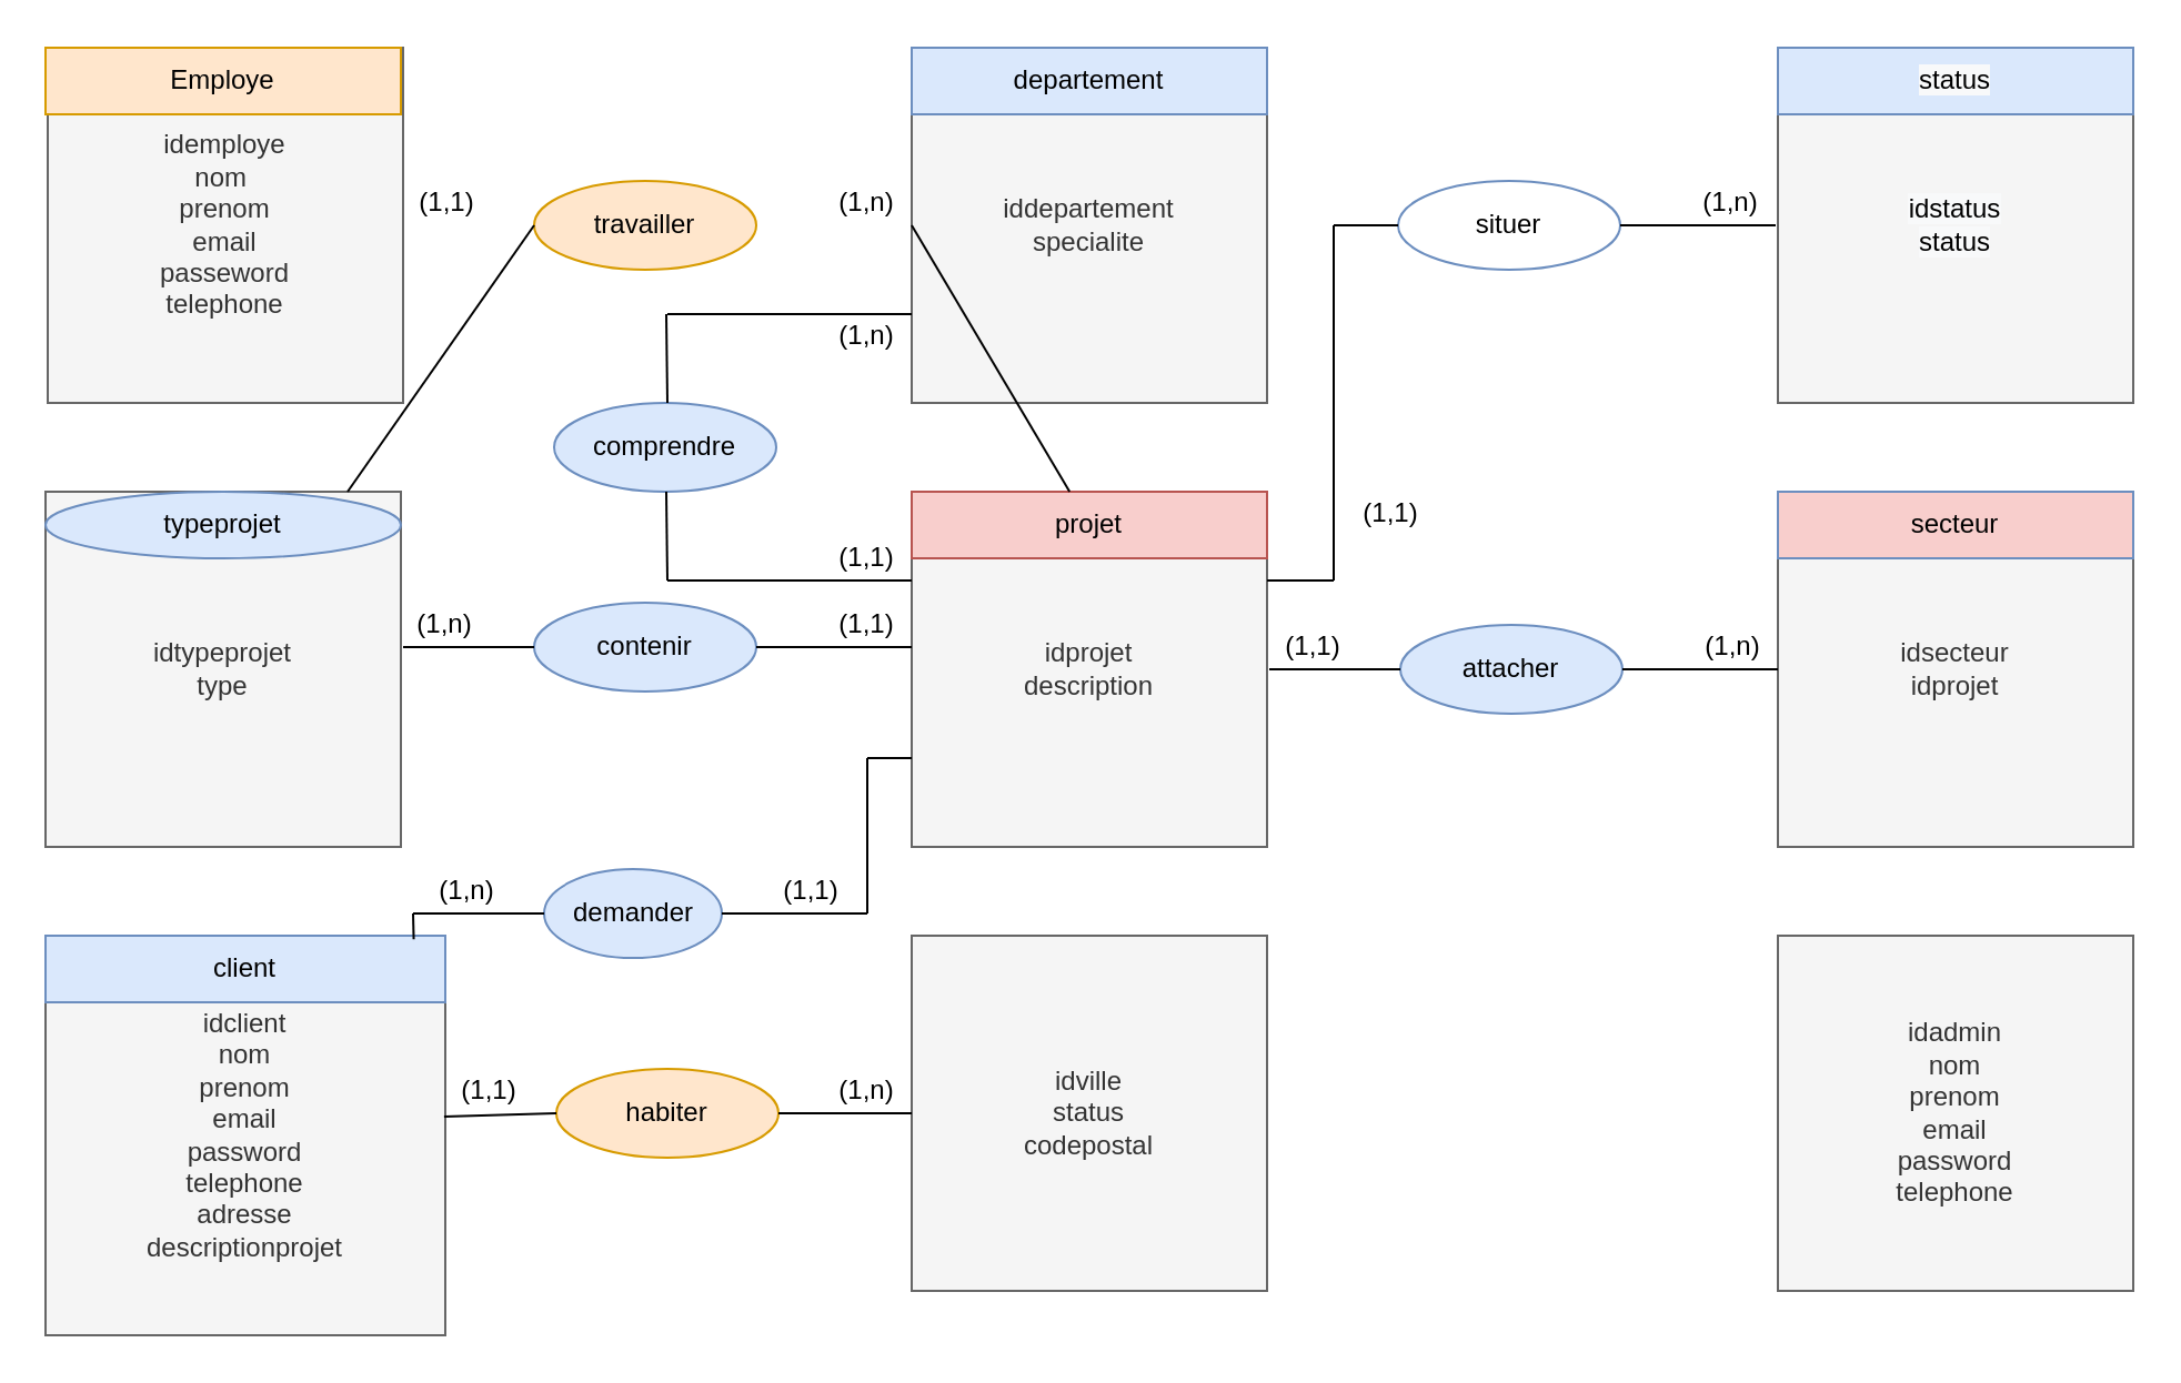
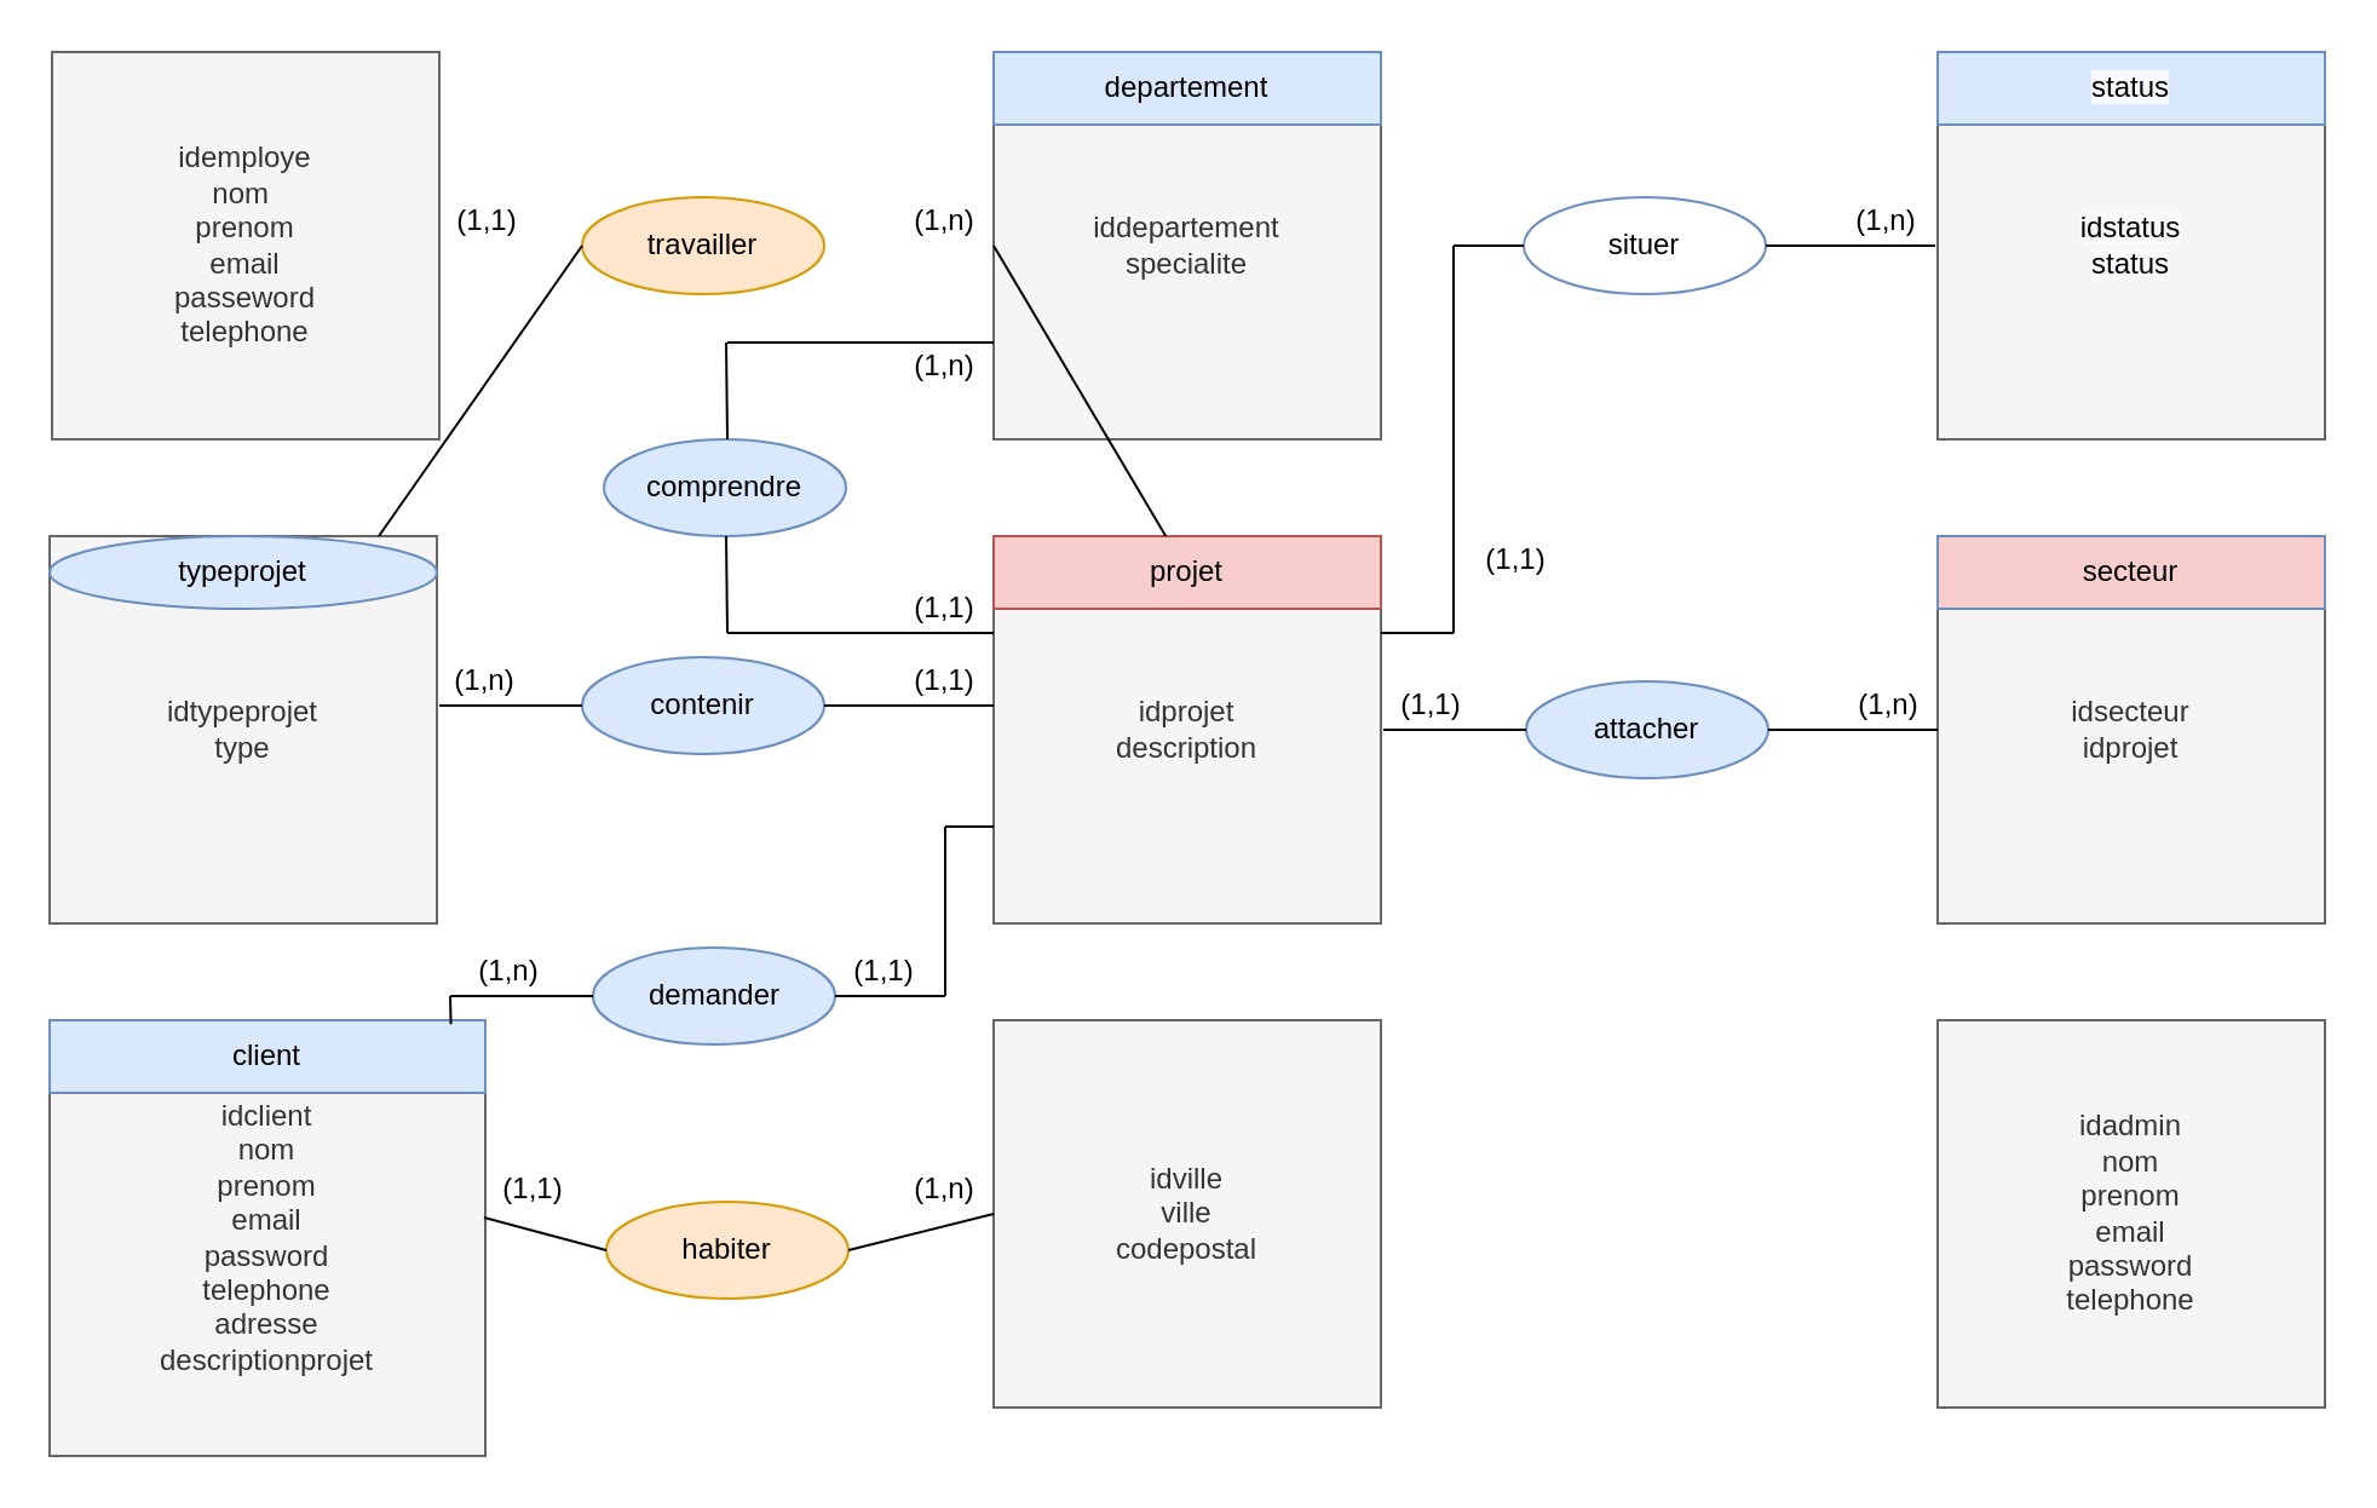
- <mxCell id="3" value="Employe" style="rounded=0;whiteSpace=wrap;html=1;fillColor=#ffe6cc;strokeColor=#d79b00;" parent="1" vertex="1"><mxGeometry x="20" width="160" height="30" as="geometry" y="20" /></mxCell>
- <mxCell id="44" value="demander" style="ellipse;whiteSpace=wrap;html=1;fillColor=#dae8fc;strokeColor=#6c8ebf;" parent="1" vertex="1"><mxGeometry x="244.5" y="390" width="80" height="40" as="geometry" /></mxCell>
+ <mxCell id="44" value="demander" style="ellipse;whiteSpace=wrap;html=1;fillColor=#dae8fc;strokeColor=#6c8ebf;" parent="1" vertex="1"><mxGeometry x="244.5" y="390" width="100" height="40" as="geometry" /></mxCell>
- <mxCell id="37" value="habiter" style="ellipse;whiteSpace=wrap;html=1;fillColor=#ffe6cc;strokeColor=#d79b00;" parent="1" vertex="1"><mxGeometry x="250" y="480" width="100" height="40" as="geometry" /></mxCell>
+ <mxCell id="37" value="habiter" style="ellipse;whiteSpace=wrap;html=1;fillColor=#ffe6cc;strokeColor=#d79b00;" parent="1" vertex="1"><mxGeometry x="250" y="495" width="100" height="40" as="geometry" /></mxCell>
- <mxCell id="6" value="idville&lt;br&gt;status&lt;br&gt;codepostal" style="whiteSpace=wrap;html=1;aspect=fixed;fillColor=#f5f5f5;strokeColor=#666666;fontColor=#333333;" parent="1" vertex="1"><mxGeometry x="410" y="420" width="160" height="160" as="geometry" /></mxCell>
+ <mxCell id="6" value="idville&lt;br&gt;ville&lt;br&gt;codepostal" style="whiteSpace=wrap;html=1;aspect=fixed;fillColor=#f5f5f5;strokeColor=#666666;fontColor=#333333;" parent="1" vertex="1"><mxGeometry x="410" y="420" width="160" height="160" as="geometry" /></mxCell>
